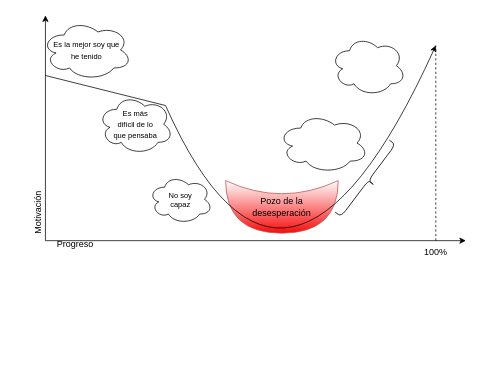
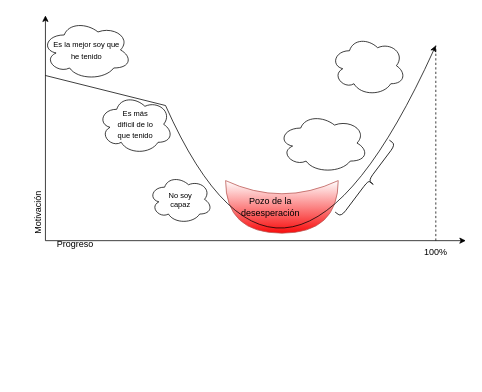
- <mxCell id="19" value="&lt;font style=&quot;font-size: 10px&quot;&gt;Es más difícil de lo que pensaba&lt;/font&gt;" style="text;html=1;strokeColor=none;fillColor=none;align=center;verticalAlign=middle;whiteSpace=wrap;rounded=0;" parent="1" vertex="1"><mxGeometry x="150" y="150" width="60" height="30" as="geometry" /></mxCell>
+ <mxCell id="19" value="&lt;font style=&quot;font-size: 10px&quot;&gt;Es más difícil de lo que tenido&lt;/font&gt;" style="text;html=1;strokeColor=none;fillColor=none;align=center;verticalAlign=middle;whiteSpace=wrap;rounded=0;" parent="1" vertex="1"><mxGeometry x="150" y="150" width="60" height="30" as="geometry" /></mxCell>
- <mxCell id="16" value="Pozo de la desesperación" style="text;html=1;strokeColor=none;fillColor=none;align=center;verticalAlign=middle;whiteSpace=wrap;rounded=0;" parent="1" vertex="1"><mxGeometry x="345" y="260" width="60" height="30" as="geometry" /></mxCell>
+ <mxCell id="16" value="Pozo de la desesperación" style="text;html=1;strokeColor=none;fillColor=none;align=center;verticalAlign=middle;whiteSpace=wrap;rounded=0;" parent="1" vertex="1"><mxGeometry x="330" y="260" width="60" height="30" as="geometry" /></mxCell>
